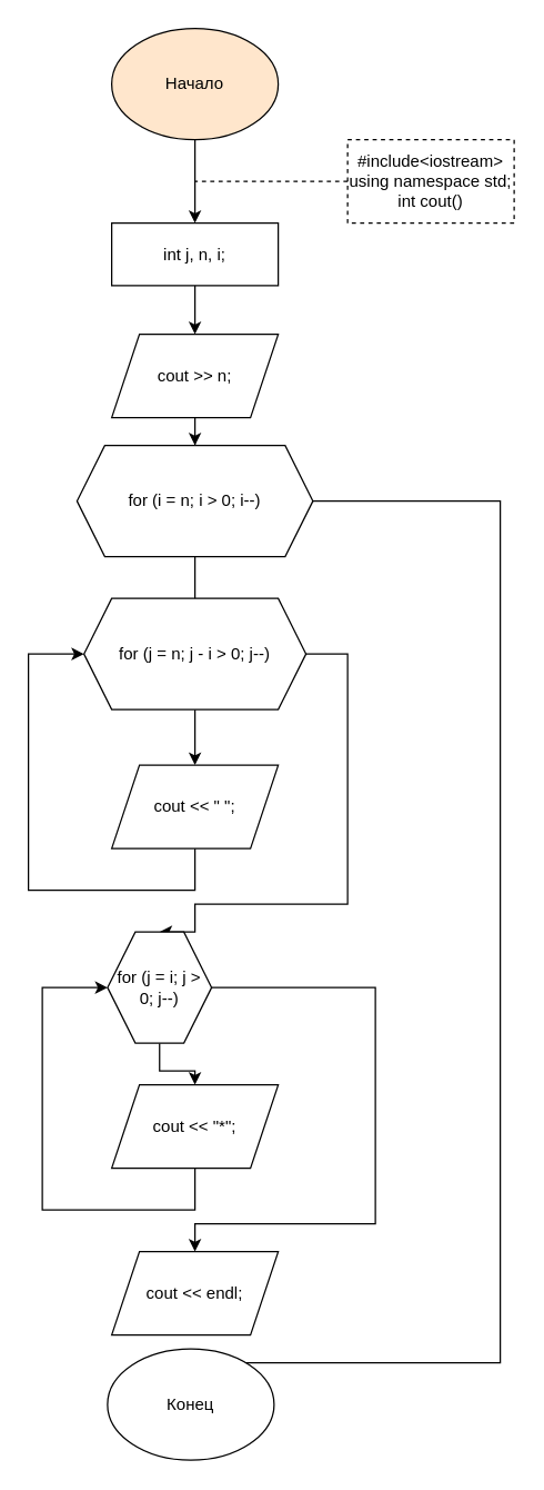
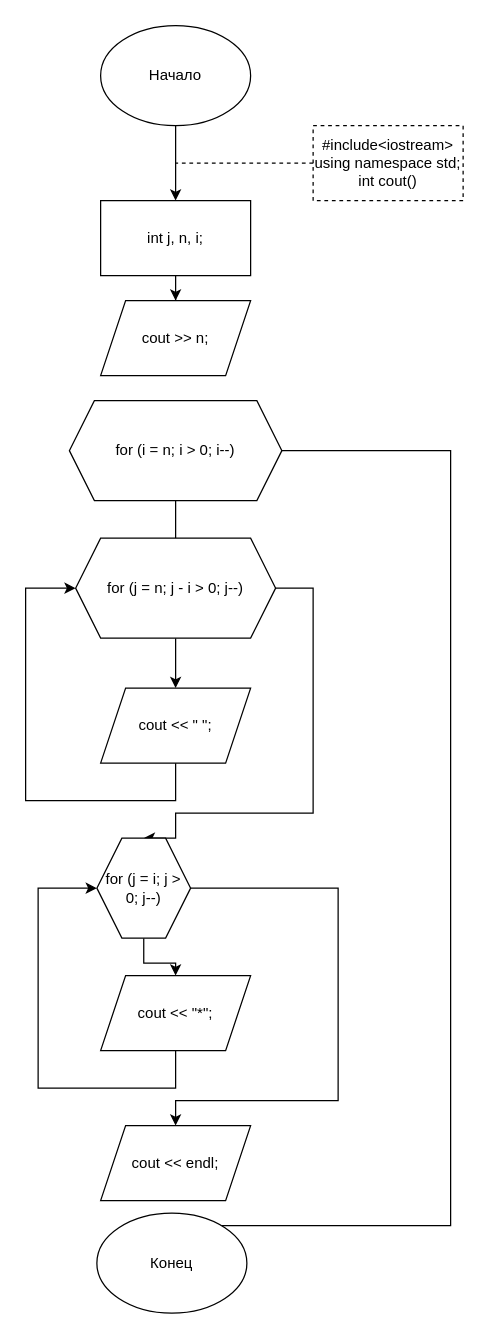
- <mxCell id="3" value="Начало" style="ellipse;whiteSpace=wrap;html=1;fillColor=#ffe6cc;" vertex="1" parent="1"><mxGeometry x="80" y="20" width="120" height="80" as="geometry" /></mxCell>
+ <mxCell id="3" value="Начало" style="ellipse;whiteSpace=wrap;html=1;" vertex="1" parent="1"><mxGeometry x="80" y="20" width="120" height="80" as="geometry" /></mxCell>
- <mxCell id="5" value="&lt;span&gt;&#09;&lt;/span&gt;int j, n, i;" style="rounded=0;whiteSpace=wrap;html=1;" vertex="1" parent="1"><mxGeometry x="80" y="160" width="120" height="45" as="geometry" /></mxCell>
+ <mxCell id="5" value="&lt;span&gt;&#09;&lt;/span&gt;int j, n, i;" style="rounded=0;whiteSpace=wrap;html=1;" vertex="1" parent="1"><mxGeometry x="80" y="160" width="120" height="60" as="geometry" /></mxCell>
- <mxCell id="8" value="" style="edgeStyle=orthogonalEdgeStyle;rounded=0;orthogonalLoop=1;jettySize=auto;html=1;entryX=0.5;entryY=0;entryDx=0;entryDy=0;" edge="1" parent="1" source="9" target="12"><mxGeometry relative="1" as="geometry"><mxPoint x="140" y="330" as="targetPoint" /></mxGeometry></mxCell>
